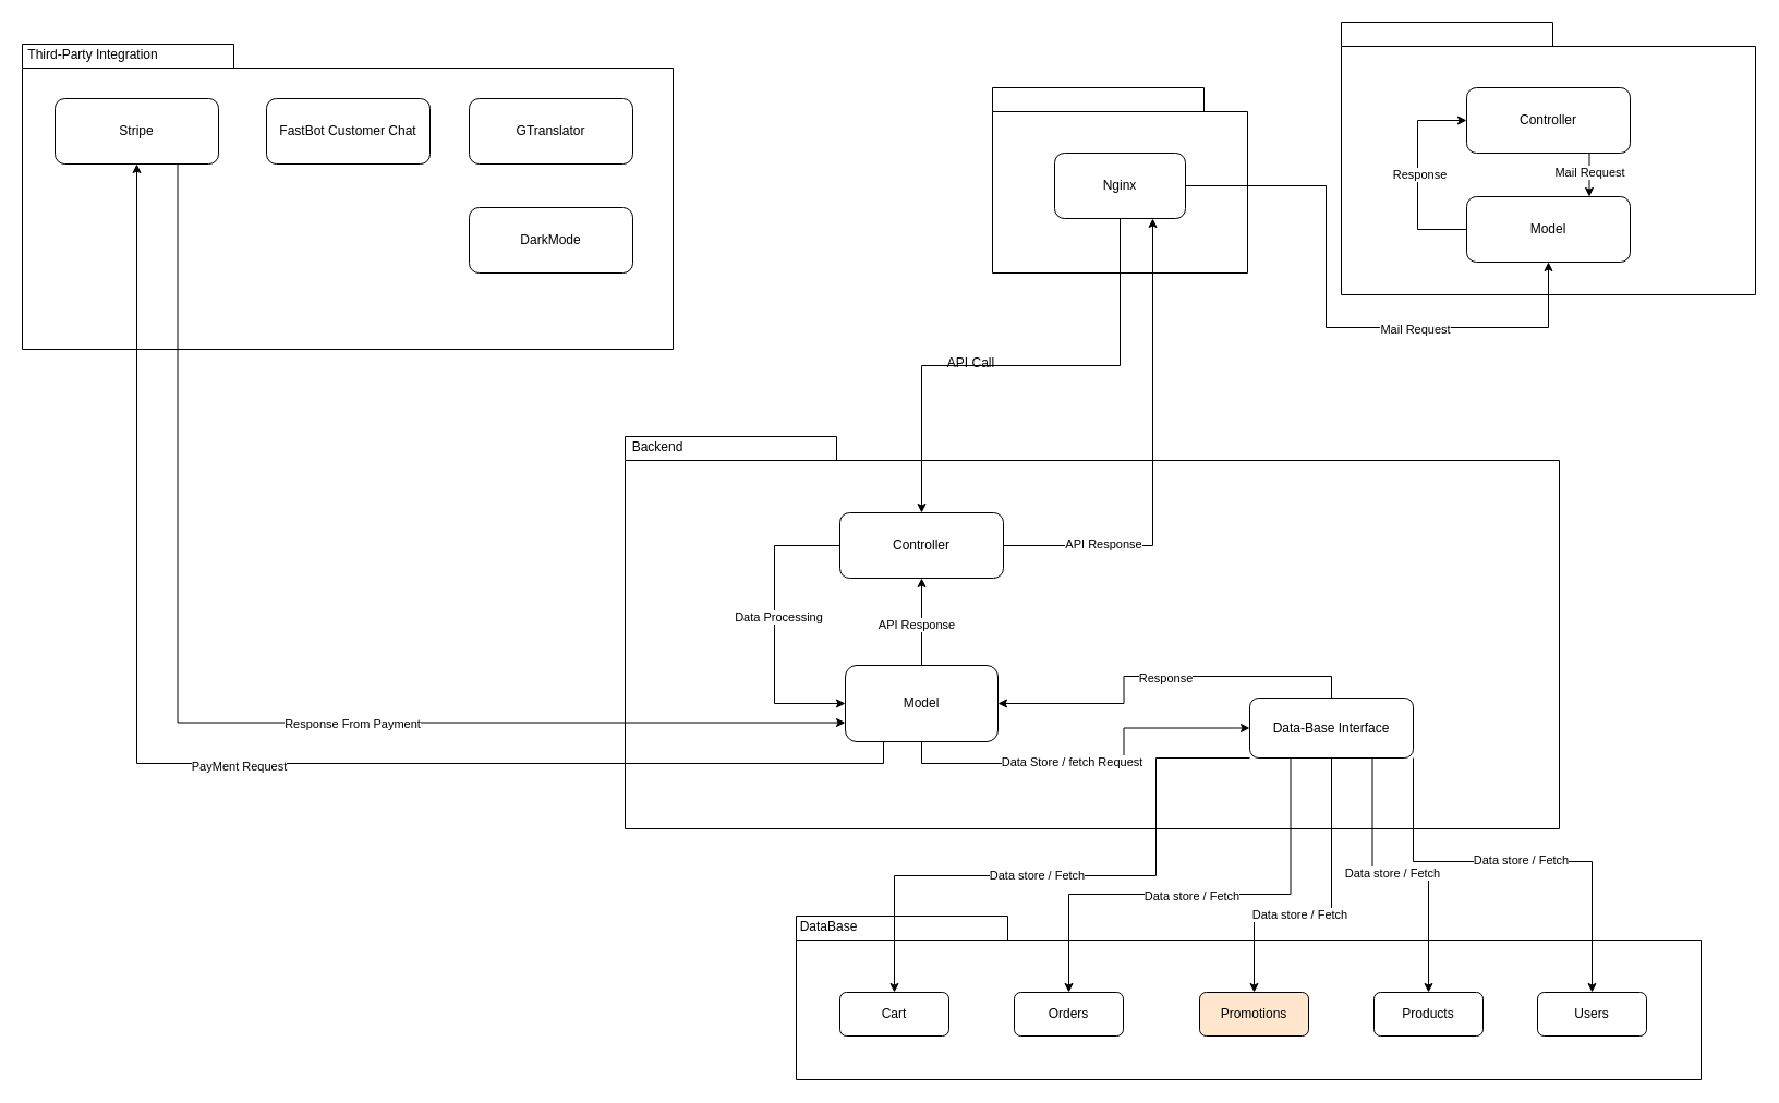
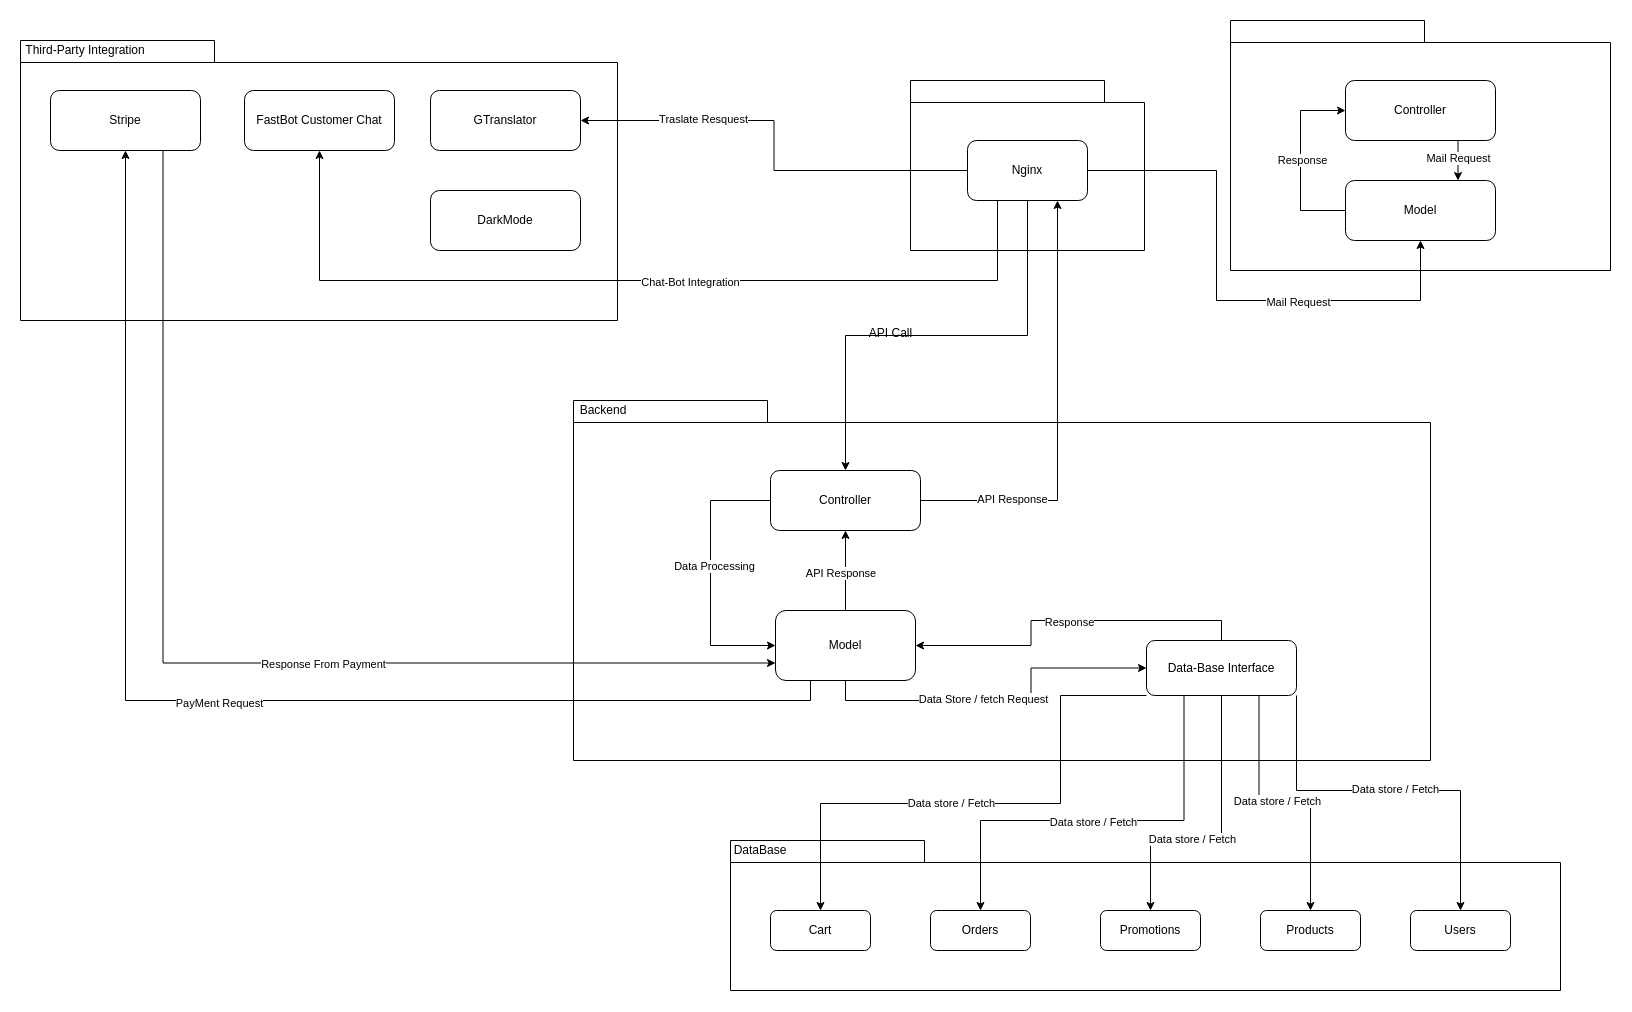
+ <mxCell id="4" style="edgeStyle=orthogonalEdgeStyle;rounded=0;orthogonalLoop=1;jettySize=auto;html=1;exitX=0;exitY=0.5;exitDx=0;exitDy=0;entryX=1;entryY=0.5;entryDx=0;entryDy=0;" edge="1" parent="1" source="11" target="51"><mxGeometry relative="1" as="geometry" /></mxCell>
+ <mxCell id="5" value="Traslate Resquest" style="edgeLabel;html=1;align=center;verticalAlign=middle;resizable=0;points=[];" vertex="1" connectable="0" parent="4"><mxGeometry x="0.442" y="-2" relative="1" as="geometry"><mxPoint as="offset" /></mxGeometry></mxCell>
+ <mxCell id="9" style="edgeStyle=orthogonalEdgeStyle;rounded=0;orthogonalLoop=1;jettySize=auto;html=1;exitX=0.25;exitY=1;exitDx=0;exitDy=0;entryX=0.5;entryY=1;entryDx=0;entryDy=0;" edge="1" parent="1" source="11" target="50"><mxGeometry relative="1" as="geometry"><Array as="points"><mxPoint x="997" y="280" /><mxPoint x="319" y="280" /></Array></mxGeometry></mxCell>
+ <mxCell id="10" value="Chat-Bot Integration" style="edgeLabel;html=1;align=center;verticalAlign=middle;resizable=0;points=[];" vertex="1" connectable="0" parent="9"><mxGeometry x="-0.127" y="1" relative="1" as="geometry"><mxPoint as="offset" /></mxGeometry></mxCell>
- <mxCell id="21" value="Promotions" style="rounded=1;whiteSpace=wrap;html=1;fillColor=#ffe6cc;" vertex="1" parent="1"><mxGeometry x="1100" y="910" width="100" height="40" as="geometry" /></mxCell>
+ <mxCell id="21" value="Promotions" style="rounded=1;whiteSpace=wrap;html=1;" vertex="1" parent="1"><mxGeometry x="1100" y="910" width="100" height="40" as="geometry" /></mxCell>
